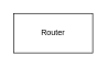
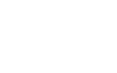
- <mxCell id="2" value="Router" style="rounded=0;whiteSpace=wrap;html=1;" vertex="1" parent="1"><mxGeometry x="20" y="20" width="120" height="60" as="geometry" /></mxCell>
